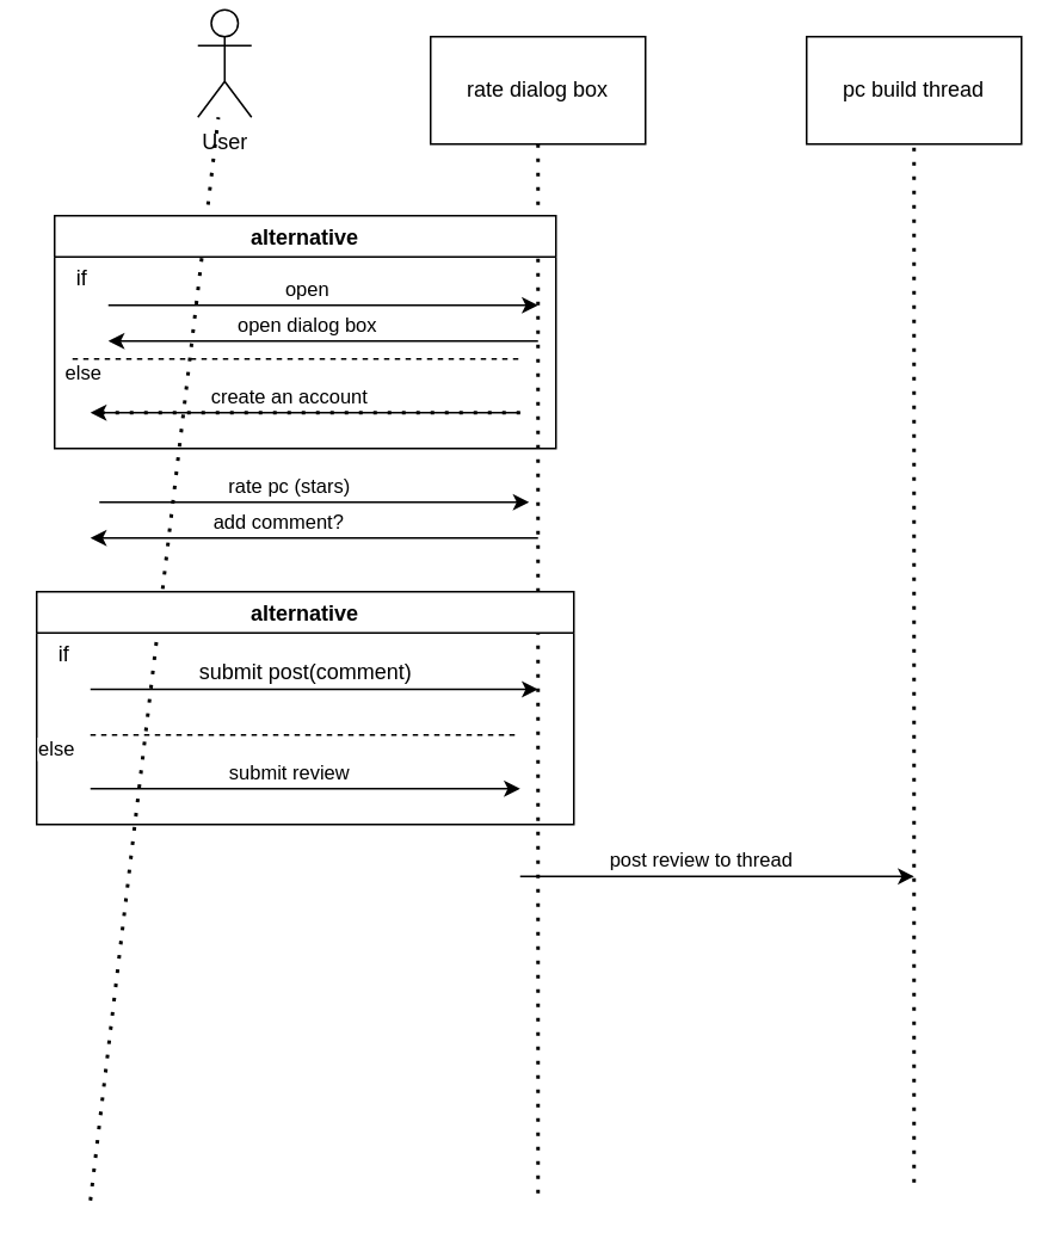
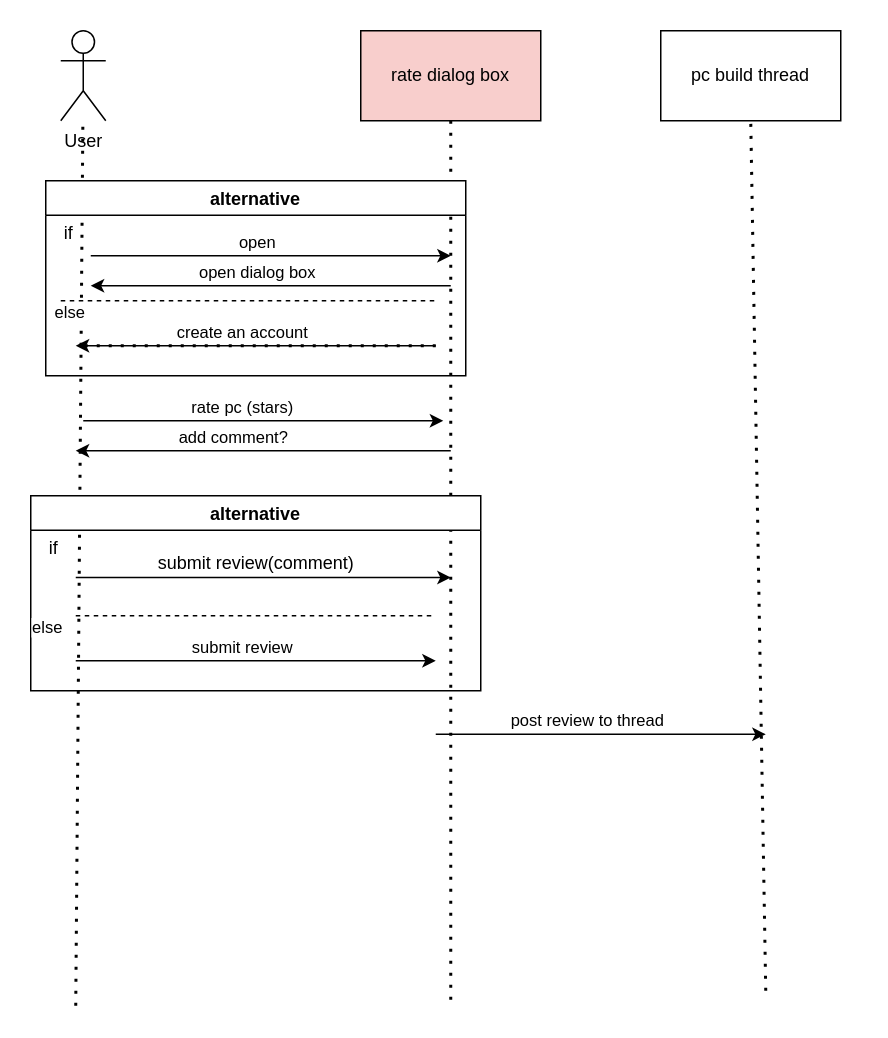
- <mxCell id="3" value="User" style="shape=umlActor;verticalLabelPosition=bottom;verticalAlign=top;html=1;outlineConnect=0;" vertex="1" parent="1"><mxGeometry x="110" y="5" width="30" height="60" as="geometry" /></mxCell>
+ <mxCell id="3" value="User" style="shape=umlActor;verticalLabelPosition=bottom;verticalAlign=top;html=1;outlineConnect=0;" vertex="1" parent="1"><mxGeometry x="40" y="20" width="30" height="60" as="geometry" /></mxCell>
- <mxCell id="2" value="rate dialog box" style="rounded=0;whiteSpace=wrap;html=1;" vertex="1" parent="1"><mxGeometry x="240" y="20" width="120" height="60" as="geometry" /></mxCell>
+ <mxCell id="2" value="rate dialog box" style="rounded=0;whiteSpace=wrap;html=1;fillColor=#f8cecc;" vertex="1" parent="1"><mxGeometry x="240" y="20" width="120" height="60" as="geometry" /></mxCell>
- <mxCell id="10" value="pc build thread" style="rounded=0;whiteSpace=wrap;html=1;" vertex="1" parent="1"><mxGeometry x="450" y="20" width="120" height="60" as="geometry" /></mxCell>
+ <mxCell id="10" value="pc build thread" style="rounded=0;whiteSpace=wrap;html=1;" vertex="1" parent="1"><mxGeometry x="440" y="20" width="120" height="60" as="geometry" /></mxCell>
- <mxCell id="28" value="submit post(comment)" style="text;html=1;align=center;verticalAlign=middle;resizable=0;points=[];autosize=1;strokeColor=none;fillColor=none;" vertex="1" parent="21"><mxGeometry x="75" y="30" width="150" height="30" as="geometry" /></mxCell>
+ <mxCell id="28" value="submit review(comment)" style="text;html=1;align=center;verticalAlign=middle;resizable=0;points=[];autosize=1;strokeColor=none;fillColor=none;" vertex="1" parent="21"><mxGeometry x="75" y="30" width="150" height="30" as="geometry" /></mxCell>
